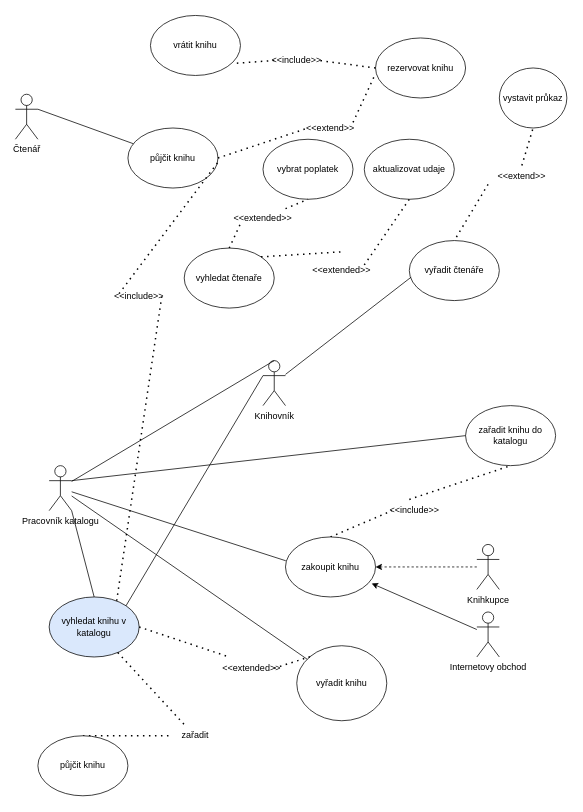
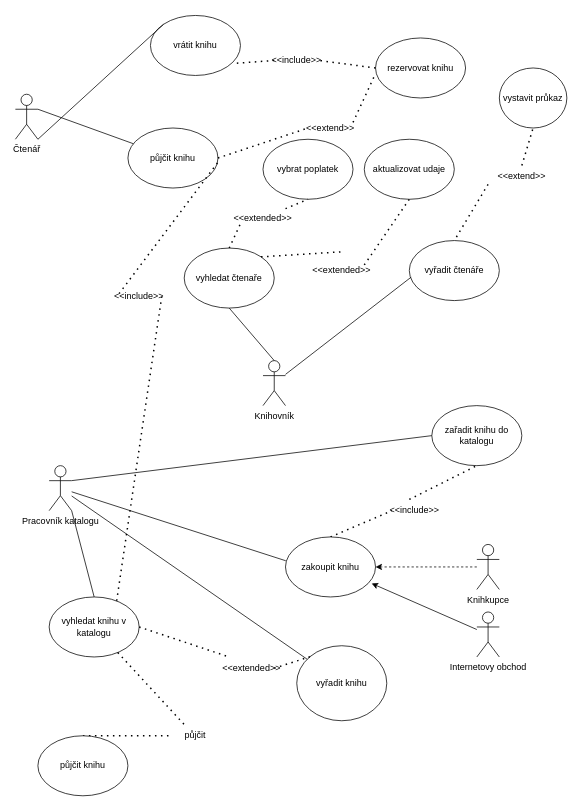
+ <mxCell id="13" value="" style="endArrow=none;html=1;rounded=0;entryX=1;entryY=1;entryDx=0;entryDy=0;entryPerimeter=0;exitX=0;exitY=0;exitDx=0;exitDy=0;" parent="1" source="12" target="2" edge="1"><mxGeometry width="50" height="50" relative="1" as="geometry"><mxPoint x="260" y="490" as="sourcePoint" /><mxPoint x="310" y="440" as="targetPoint" /></mxGeometry></mxCell>
- <mxCell id="49" value="" style="endArrow=none;html=1;rounded=0;exitX=0.5;exitY=0;exitDx=0;exitDy=0;exitPerimeter=0;" parent="1" source="4" target="3" edge="1"><mxGeometry width="50" height="50" relative="1" as="geometry"><mxPoint x="395" y="505" as="sourcePoint" /><mxPoint x="445" y="455" as="targetPoint" /></mxGeometry></mxCell>
+ <mxCell id="49" value="" style="endArrow=none;html=1;rounded=0;entryX=0.5;entryY=1;entryDx=0;entryDy=0;exitX=0.5;exitY=0;exitDx=0;exitDy=0;exitPerimeter=0;" parent="1" source="4" target="48" edge="1"><mxGeometry width="50" height="50" relative="1" as="geometry"><mxPoint x="395" y="505" as="sourcePoint" /><mxPoint x="445" y="455" as="targetPoint" /></mxGeometry></mxCell>
- <mxCell id="14" value="zařadit knihu do katalogu" style="ellipse;whiteSpace=wrap;html=1;" parent="1" vertex="1"><mxGeometry x="620" y="540" width="120" height="80" as="geometry" /></mxCell>
+ <mxCell id="14" value="zařadit knihu do katalogu" style="ellipse;whiteSpace=wrap;html=1;" parent="1" vertex="1"><mxGeometry x="575" y="540" width="120" height="80" as="geometry" /></mxCell>
- <mxCell id="32" value="" style="endArrow=none;html=1;rounded=0;entryX=0;entryY=0.333;entryDx=0;entryDy=0;entryPerimeter=0;exitX=1;exitY=0;exitDx=0;exitDy=0;" parent="1" source="15" target="4" edge="1"><mxGeometry width="50" height="50" relative="1" as="geometry"><mxPoint x="410" y="490" as="sourcePoint" /><mxPoint x="460" y="440" as="targetPoint" /></mxGeometry></mxCell>
- <mxCell id="15" value="vyhledat knihu v katalogu" style="ellipse;whiteSpace=wrap;html=1;fillColor=#dae8fc;" parent="1" vertex="1"><mxGeometry x="65" y="795" width="120" height="80" as="geometry" /></mxCell>
+ <mxCell id="15" value="vyhledat knihu v katalogu" style="ellipse;whiteSpace=wrap;html=1;" parent="1" vertex="1"><mxGeometry x="65" y="795" width="120" height="80" as="geometry" /></mxCell>
- <mxCell id="38" value="zařadit" style="text;html=1;strokeColor=none;fillColor=none;align=center;verticalAlign=middle;whiteSpace=wrap;rounded=0;" parent="1" vertex="1"><mxGeometry x="230" y="965" width="60" height="30" as="geometry" /></mxCell>
+ <mxCell id="38" value="půjčit" style="text;html=1;strokeColor=none;fillColor=none;align=center;verticalAlign=middle;whiteSpace=wrap;rounded=0;" parent="1" vertex="1"><mxGeometry x="230" y="965" width="60" height="30" as="geometry" /></mxCell>
